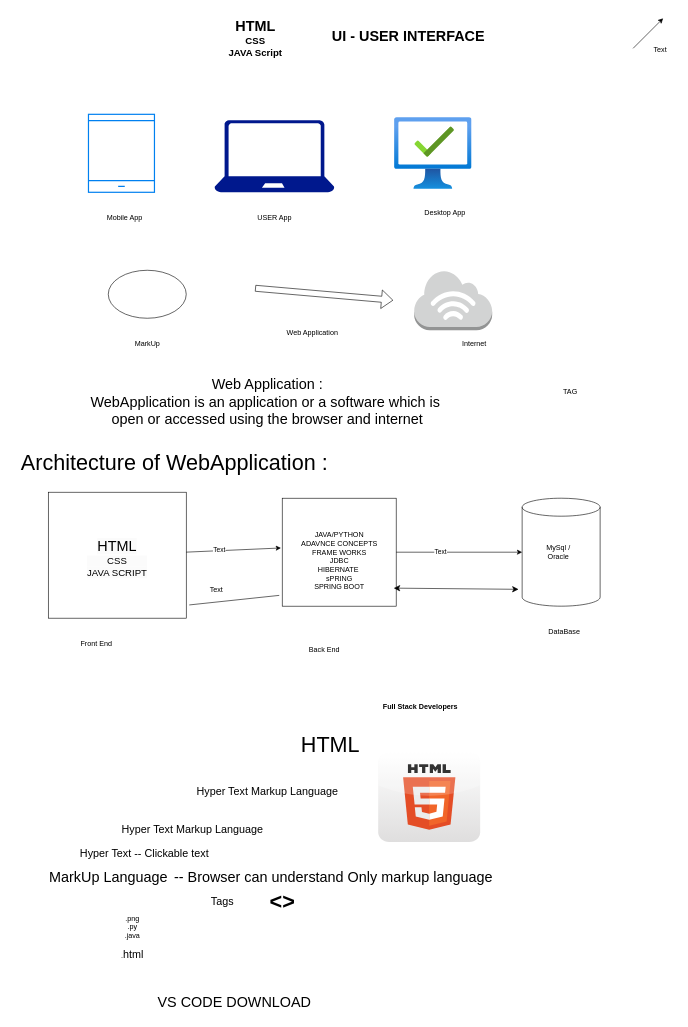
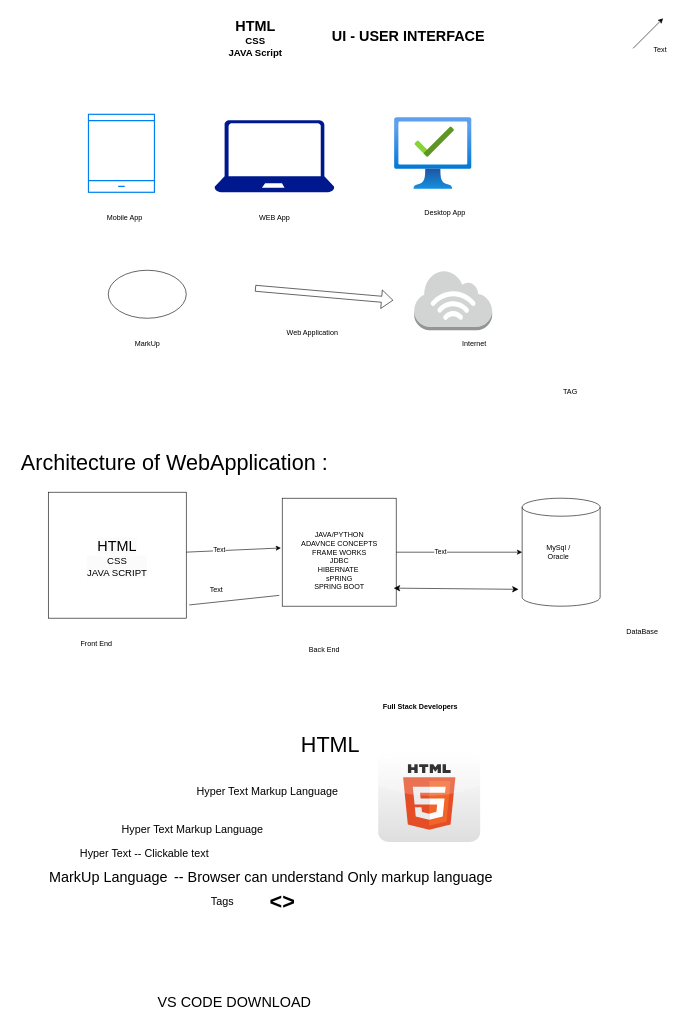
- <mxCell id="9" value="USER App" style="text;html=1;align=center;verticalAlign=middle;resizable=0;points=[];autosize=1;strokeColor=none;fillColor=none;fontStyle=0" vertex="1" parent="1"><mxGeometry x="422" y="348" width="70" height="30" as="geometry" /></mxCell>
+ <mxCell id="9" value="WEB App" style="text;html=1;align=center;verticalAlign=middle;resizable=0;points=[];autosize=1;strokeColor=none;fillColor=none;fontStyle=0" vertex="1" parent="1"><mxGeometry x="422" y="348" width="70" height="30" as="geometry" /></mxCell>
- <mxCell id="17" value="&lt;font style=&quot;font-size: 24px;&quot;&gt;Web Application :&lt;/font&gt;&lt;div&gt;&lt;font style=&quot;font-size: 24px;&quot;&gt;WebApplication is an application or a software which is&amp;nbsp;&lt;/font&gt;&lt;div&gt;&lt;font style=&quot;font-size: 24px;&quot;&gt;open or accessed using the browser and internet&lt;/font&gt;&lt;/div&gt;&lt;/div&gt;" style="text;html=1;align=center;verticalAlign=middle;resizable=0;points=[];autosize=1;strokeColor=none;fillColor=none;fontStyle=0" vertex="1" parent="1"><mxGeometry x="140" y="620" width="610" height="100" as="geometry" /></mxCell>
- <mxCell id="24" value="DataBase" style="text;html=1;align=center;verticalAlign=middle;resizable=0;points=[];autosize=1;strokeColor=none;fillColor=none;fontStyle=0" vertex="1" parent="1"><mxGeometry x="900" y="1038" width="80" height="30" as="geometry" /></mxCell>
+ <mxCell id="24" value="DataBase" style="text;html=1;align=center;verticalAlign=middle;resizable=0;points=[];autosize=1;strokeColor=none;fillColor=none;fontStyle=0" vertex="1" parent="1"><mxGeometry x="1030" y="1038" width="80" height="30" as="geometry" /></mxCell>
- <mxCell id="43" value=".png&lt;div&gt;.py&lt;/div&gt;&lt;div&gt;.java&lt;/div&gt;&lt;div&gt;&lt;br&gt;&lt;/div&gt;&lt;div&gt;.&lt;font style=&quot;font-size: 18px;&quot;&gt;html&lt;/font&gt;&lt;/div&gt;" style="text;html=1;align=center;verticalAlign=middle;resizable=0;points=[];autosize=1;strokeColor=none;fillColor=none;fontStyle=0" vertex="1" parent="1"><mxGeometry x="190" y="1518" width="60" height="90" as="geometry" /></mxCell>
